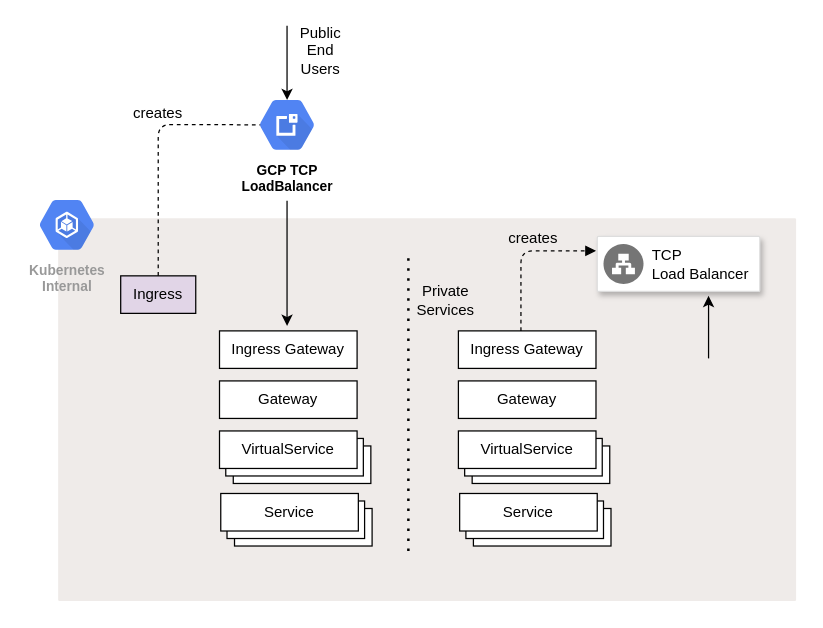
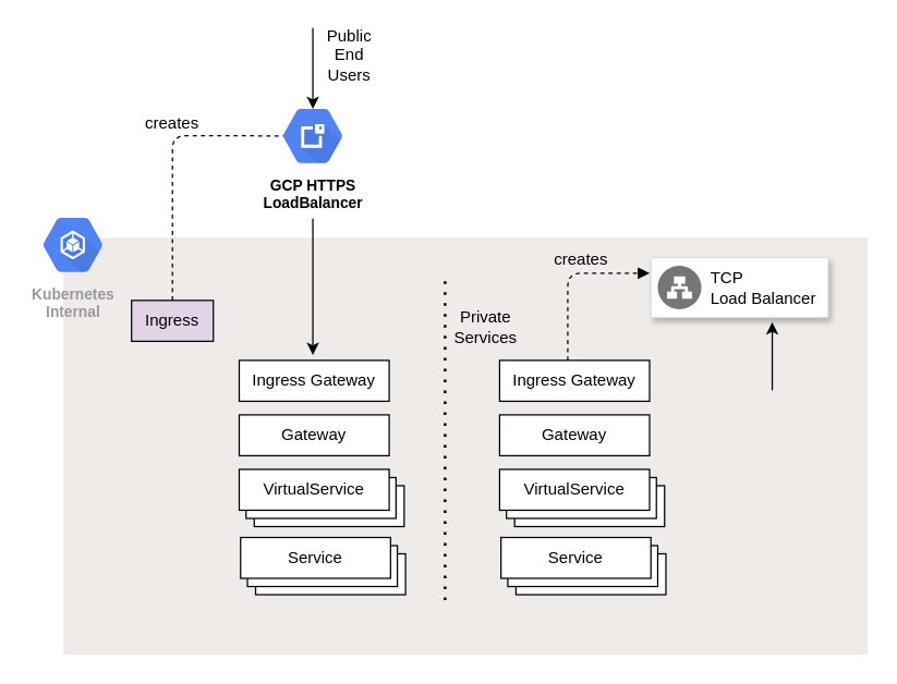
- <mxCell id="3" value="&lt;div&gt;GCP TCP&lt;/div&gt;&lt;div&gt;LoadBalancer&lt;br&gt;&lt;/div&gt;" style="sketch=0;html=1;fillColor=#5184F3;strokeColor=none;verticalAlign=top;labelPosition=center;verticalLabelPosition=bottom;align=center;spacingTop=-6;fontSize=11;fontStyle=1;shape=mxgraph.gcp2.hexIcon;prIcon=cloud_external_ip_addresses" parent="1" vertex="1"><mxGeometry x="196" y="70" width="66" height="58.5" as="geometry" /></mxCell>
+ <mxCell id="3" value="&lt;div&gt;GCP HTTPS&lt;/div&gt;&lt;div&gt;LoadBalancer&lt;br&gt;&lt;/div&gt;" style="sketch=0;html=1;fillColor=#5184F3;strokeColor=none;verticalAlign=top;labelPosition=center;verticalLabelPosition=bottom;align=center;spacingTop=-6;fontSize=11;fontStyle=1;shape=mxgraph.gcp2.hexIcon;prIcon=cloud_external_ip_addresses" parent="1" vertex="1"><mxGeometry x="196" y="70" width="66" height="58.5" as="geometry" /></mxCell>
